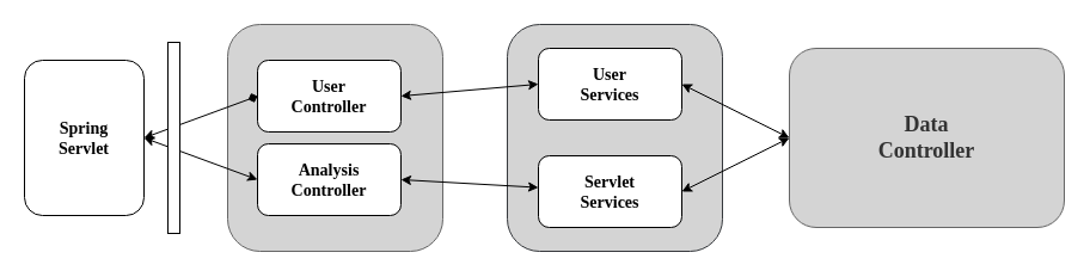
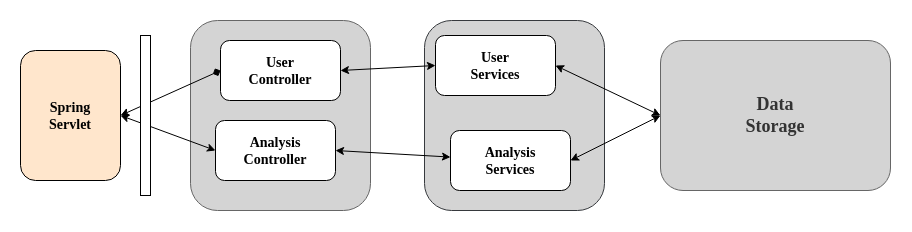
- <mxCell id="4" value="&lt;h3&gt;&lt;font face=&quot;Georgia&quot;&gt;User&lt;br&gt;Services&lt;/font&gt;&lt;/h3&gt;" style="rounded=1;whiteSpace=wrap;html=1;" vertex="1" parent="1"><mxGeometry x="450" y="40" width="120" height="60" as="geometry" /></mxCell>
+ <mxCell id="4" value="&lt;h3&gt;&lt;font face=&quot;Georgia&quot;&gt;User&lt;br&gt;Services&lt;/font&gt;&lt;/h3&gt;" style="rounded=1;whiteSpace=wrap;html=1;" vertex="1" parent="1"><mxGeometry x="435" y="35" width="120" height="60" as="geometry" /></mxCell>
- <mxCell id="7" value="&lt;h3&gt;&lt;font face=&quot;Georgia&quot;&gt;User&lt;br&gt;Controller&lt;/font&gt;&lt;/h3&gt;" style="rounded=1;whiteSpace=wrap;html=1;" vertex="1" parent="1"><mxGeometry x="215" y="50" width="120" height="60" as="geometry" /></mxCell>
+ <mxCell id="7" value="&lt;h3&gt;&lt;font face=&quot;Georgia&quot;&gt;User&lt;br&gt;Controller&lt;/font&gt;&lt;/h3&gt;" style="rounded=1;whiteSpace=wrap;html=1;" vertex="1" parent="1"><mxGeometry x="220" y="40" width="120" height="60" as="geometry" /></mxCell>
- <mxCell id="13" value="&lt;h3&gt;&lt;font face=&quot;Georgia&quot;&gt;Spring &lt;br&gt;Servlet&lt;/font&gt;&lt;/h3&gt;" style="rounded=1;whiteSpace=wrap;html=1;" vertex="1" parent="1"><mxGeometry x="20" y="50" width="100" height="130" as="geometry" /></mxCell>
+ <mxCell id="13" value="&lt;h3&gt;&lt;font face=&quot;Georgia&quot;&gt;Spring &lt;br&gt;Servlet&lt;/font&gt;&lt;/h3&gt;" style="rounded=1;whiteSpace=wrap;html=1;fillColor=#ffe6cc;" vertex="1" parent="1"><mxGeometry x="20" y="50" width="100" height="130" as="geometry" /></mxCell>
- <mxCell id="2" value="&lt;h2&gt;&lt;font face=&quot;Georgia&quot;&gt;Data&lt;br&gt;Controller&lt;/font&gt;&lt;/h2&gt;" style="rounded=1;whiteSpace=wrap;html=1;fillColor=#D4D4D4;fontColor=#333333;strokeColor=#666666;" vertex="1" parent="1"><mxGeometry x="660" y="40" width="230" height="150" as="geometry" /></mxCell>
+ <mxCell id="2" value="&lt;h2&gt;&lt;font face=&quot;Georgia&quot;&gt;Data&lt;br&gt;Storage&lt;/font&gt;&lt;/h2&gt;" style="rounded=1;whiteSpace=wrap;html=1;fillColor=#D4D4D4;fontColor=#333333;strokeColor=#666666;" vertex="1" parent="1"><mxGeometry x="660" y="40" width="230" height="150" as="geometry" /></mxCell>
- <mxCell id="5" value="&lt;h3&gt;&lt;font face=&quot;Georgia&quot;&gt;Servlet&lt;br&gt;Services&lt;/font&gt;&lt;/h3&gt;" style="rounded=1;whiteSpace=wrap;html=1;" vertex="1" parent="1"><mxGeometry x="450" y="130" width="120" height="60" as="geometry" /></mxCell>
+ <mxCell id="5" value="&lt;h3&gt;&lt;font face=&quot;Georgia&quot;&gt;Analysis&lt;br&gt;Services&lt;/font&gt;&lt;/h3&gt;" style="rounded=1;whiteSpace=wrap;html=1;" vertex="1" parent="1"><mxGeometry x="450" y="130" width="120" height="60" as="geometry" /></mxCell>
